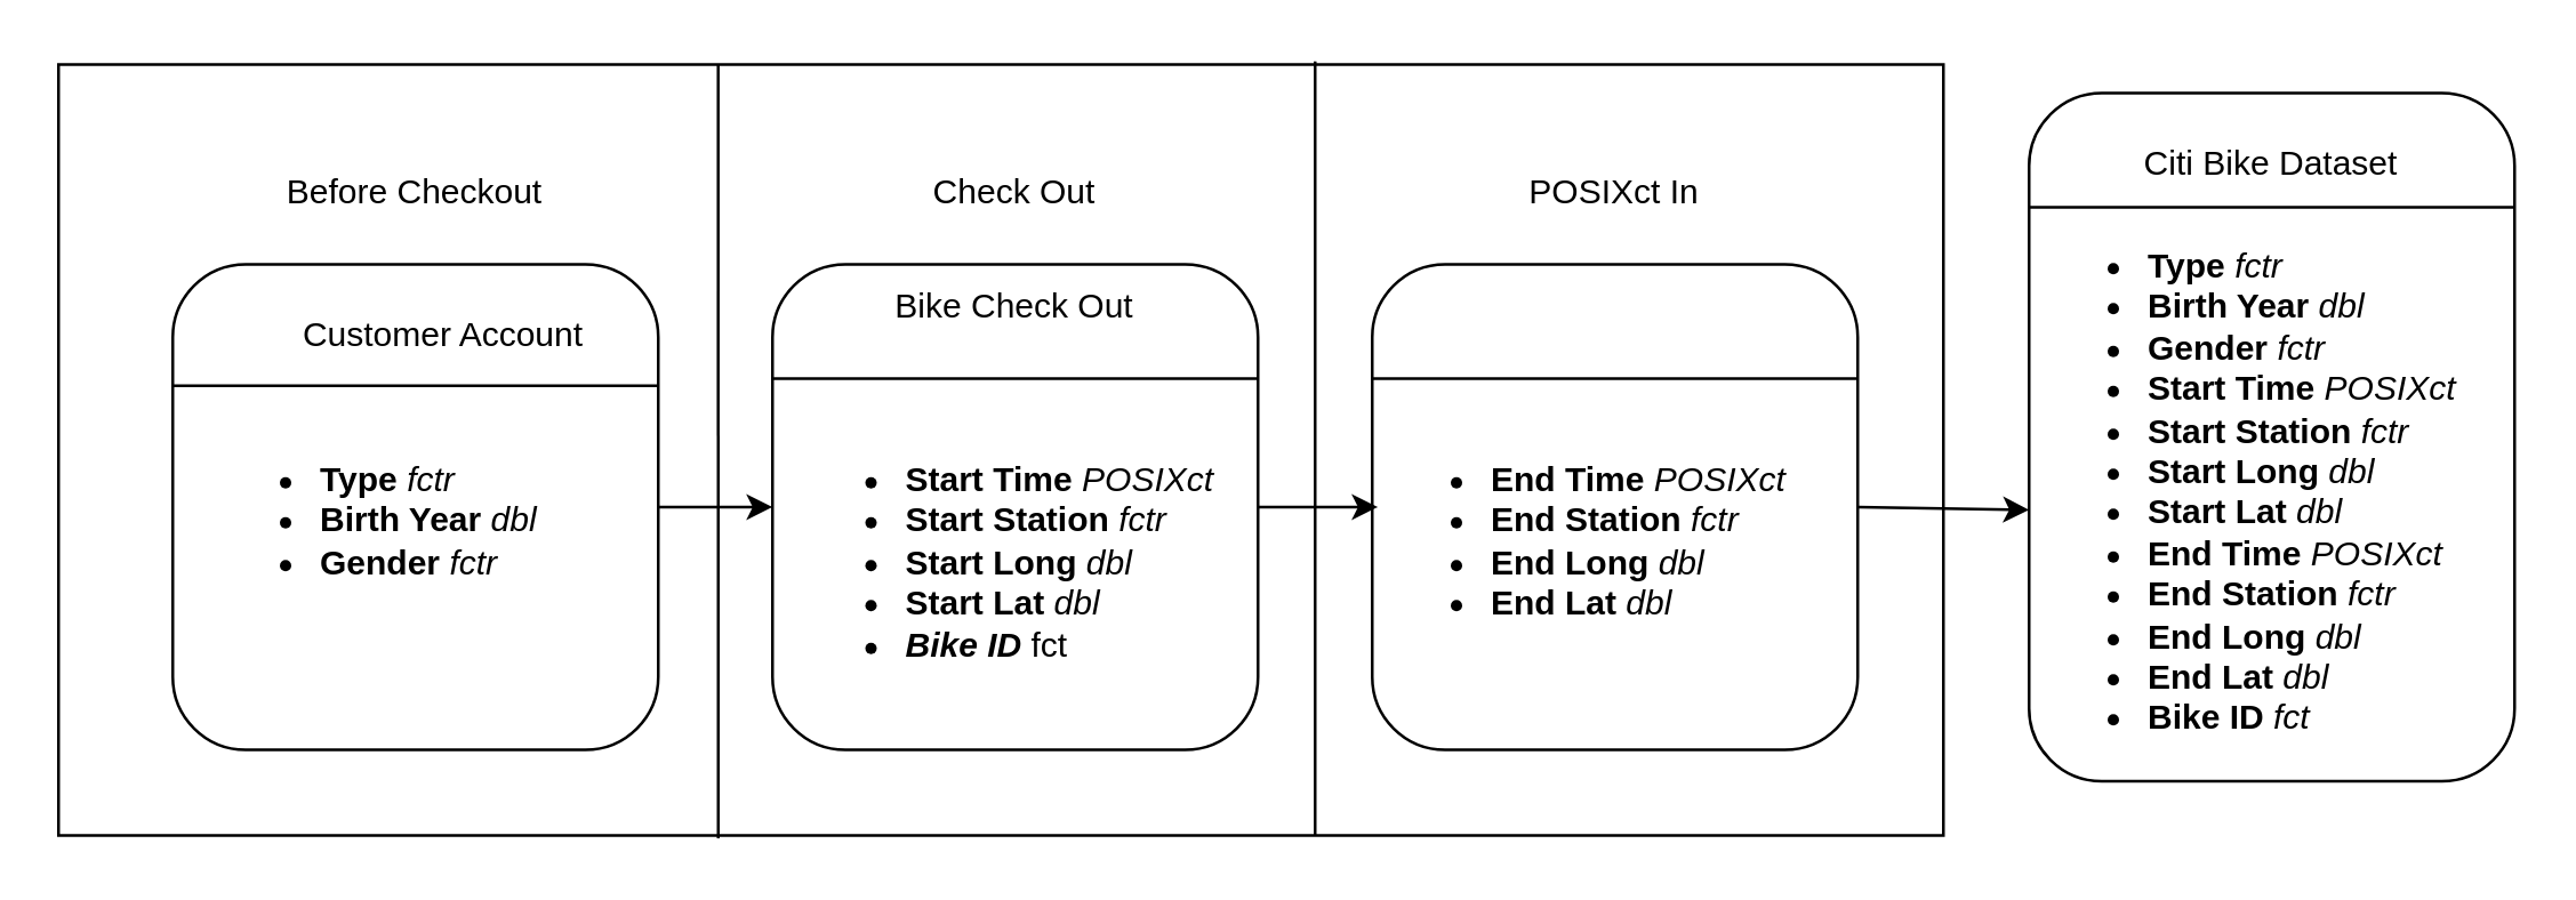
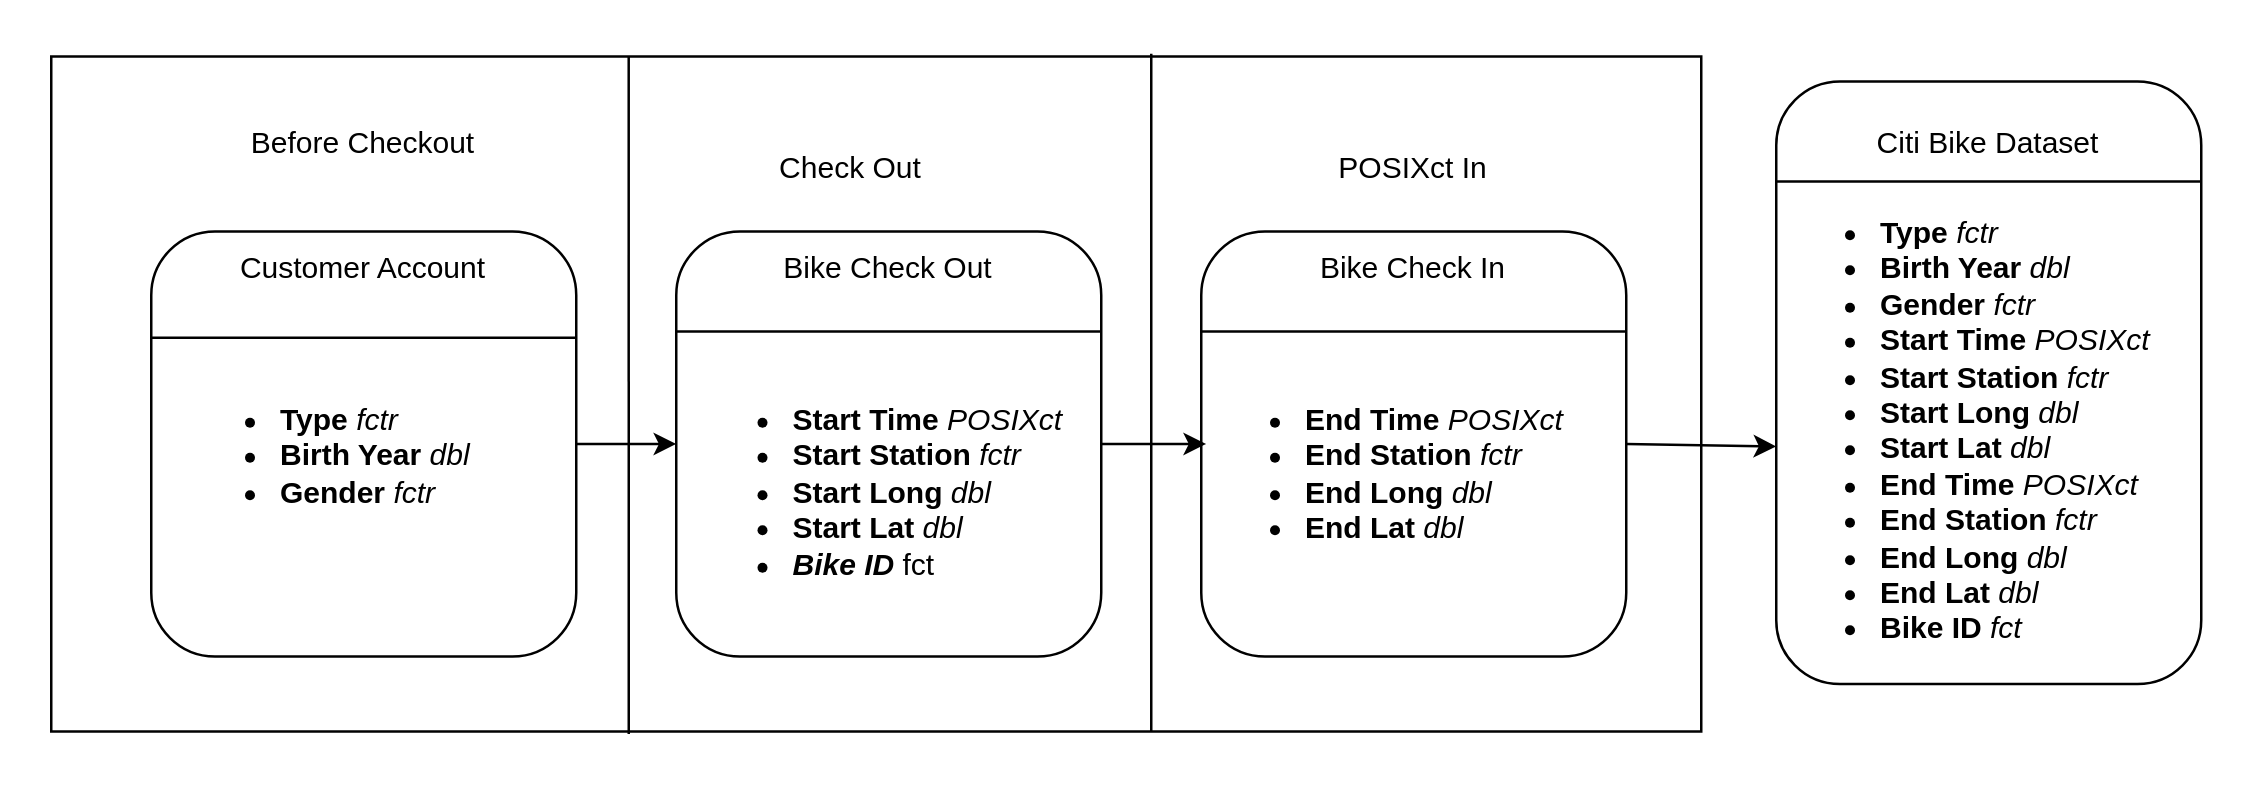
- <mxCell id="4" value="Before Checkout" style="text;html=1;strokeColor=none;fillColor=none;align=center;verticalAlign=middle;whiteSpace=wrap;rounded=0;" parent="1" vertex="1"><mxGeometry x="90" y="52" width="110" height="30" as="geometry" /></mxCell>
+ <mxCell id="4" value="Before Checkout" style="text;html=1;strokeColor=none;fillColor=none;align=center;verticalAlign=middle;whiteSpace=wrap;rounded=0;" parent="1" vertex="1"><mxGeometry x="90" y="42" width="110" height="30" as="geometry" /></mxCell>
- <mxCell id="6" value="Check Out" style="text;html=1;strokeColor=none;fillColor=none;align=center;verticalAlign=middle;whiteSpace=wrap;rounded=0;" parent="1" vertex="1"><mxGeometry x="300" y="52" width="110" height="30" as="geometry" /></mxCell>
+ <mxCell id="6" value="Check Out" style="text;html=1;strokeColor=none;fillColor=none;align=center;verticalAlign=middle;whiteSpace=wrap;rounded=0;" parent="1" vertex="1"><mxGeometry x="285" y="52" width="110" height="30" as="geometry" /></mxCell>
+ <mxCell id="14" value="Bike Check In" style="text;html=1;strokeColor=none;fillColor=none;align=center;verticalAlign=middle;whiteSpace=wrap;rounded=0;" parent="1" vertex="1"><mxGeometry x="510" y="92" width="110" height="30" as="geometry" /></mxCell>
- <mxCell id="12" value="Customer Account" style="text;html=1;strokeColor=none;fillColor=none;align=center;verticalAlign=middle;whiteSpace=wrap;rounded=0;" parent="1" vertex="1"><mxGeometry x="100" y="102" width="110" height="30" as="geometry" /></mxCell>
+ <mxCell id="12" value="Customer Account" style="text;html=1;strokeColor=none;fillColor=none;align=center;verticalAlign=middle;whiteSpace=wrap;rounded=0;" parent="1" vertex="1"><mxGeometry x="90" y="92" width="110" height="30" as="geometry" /></mxCell>
